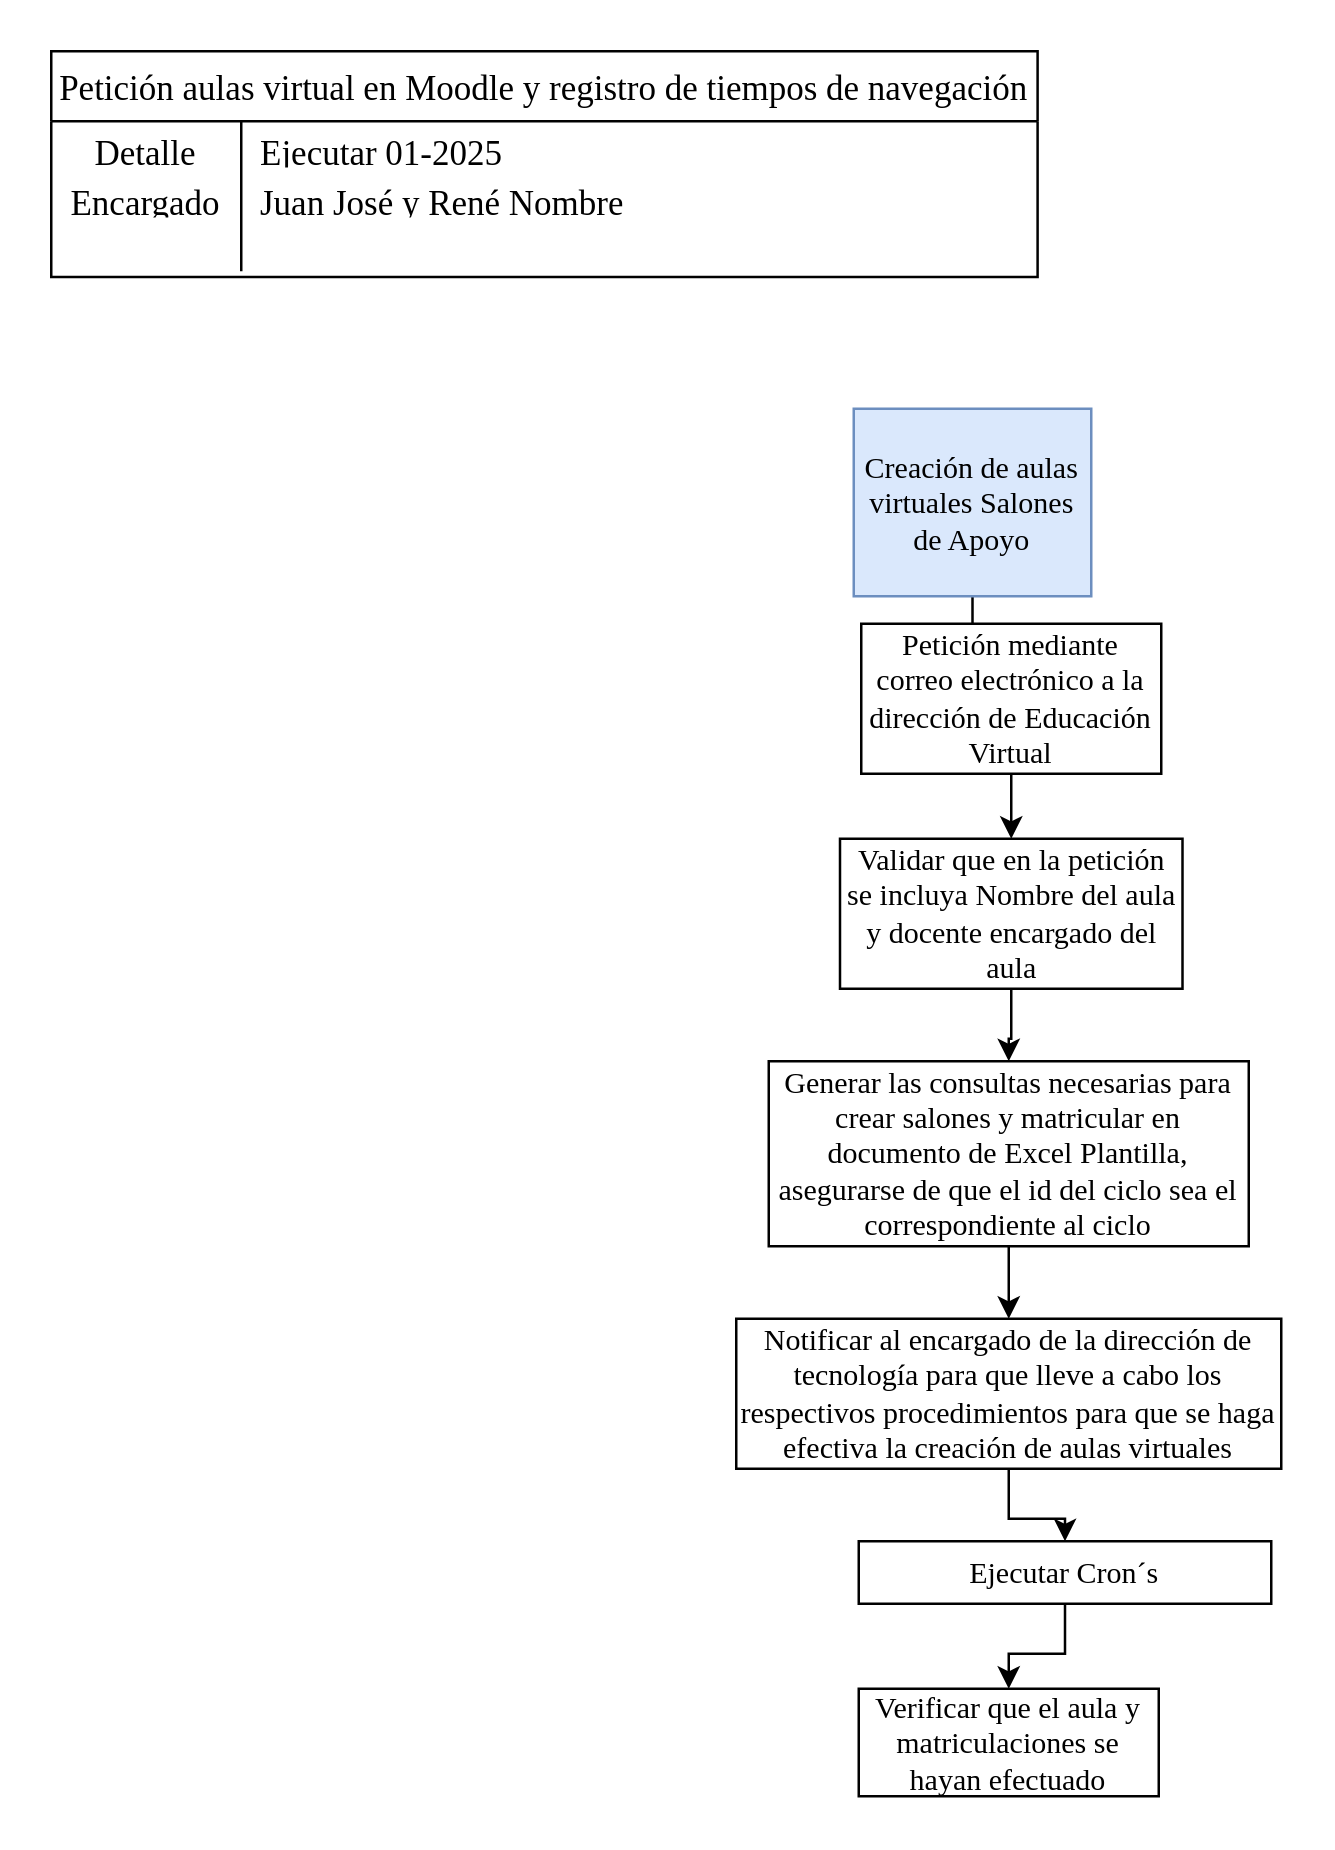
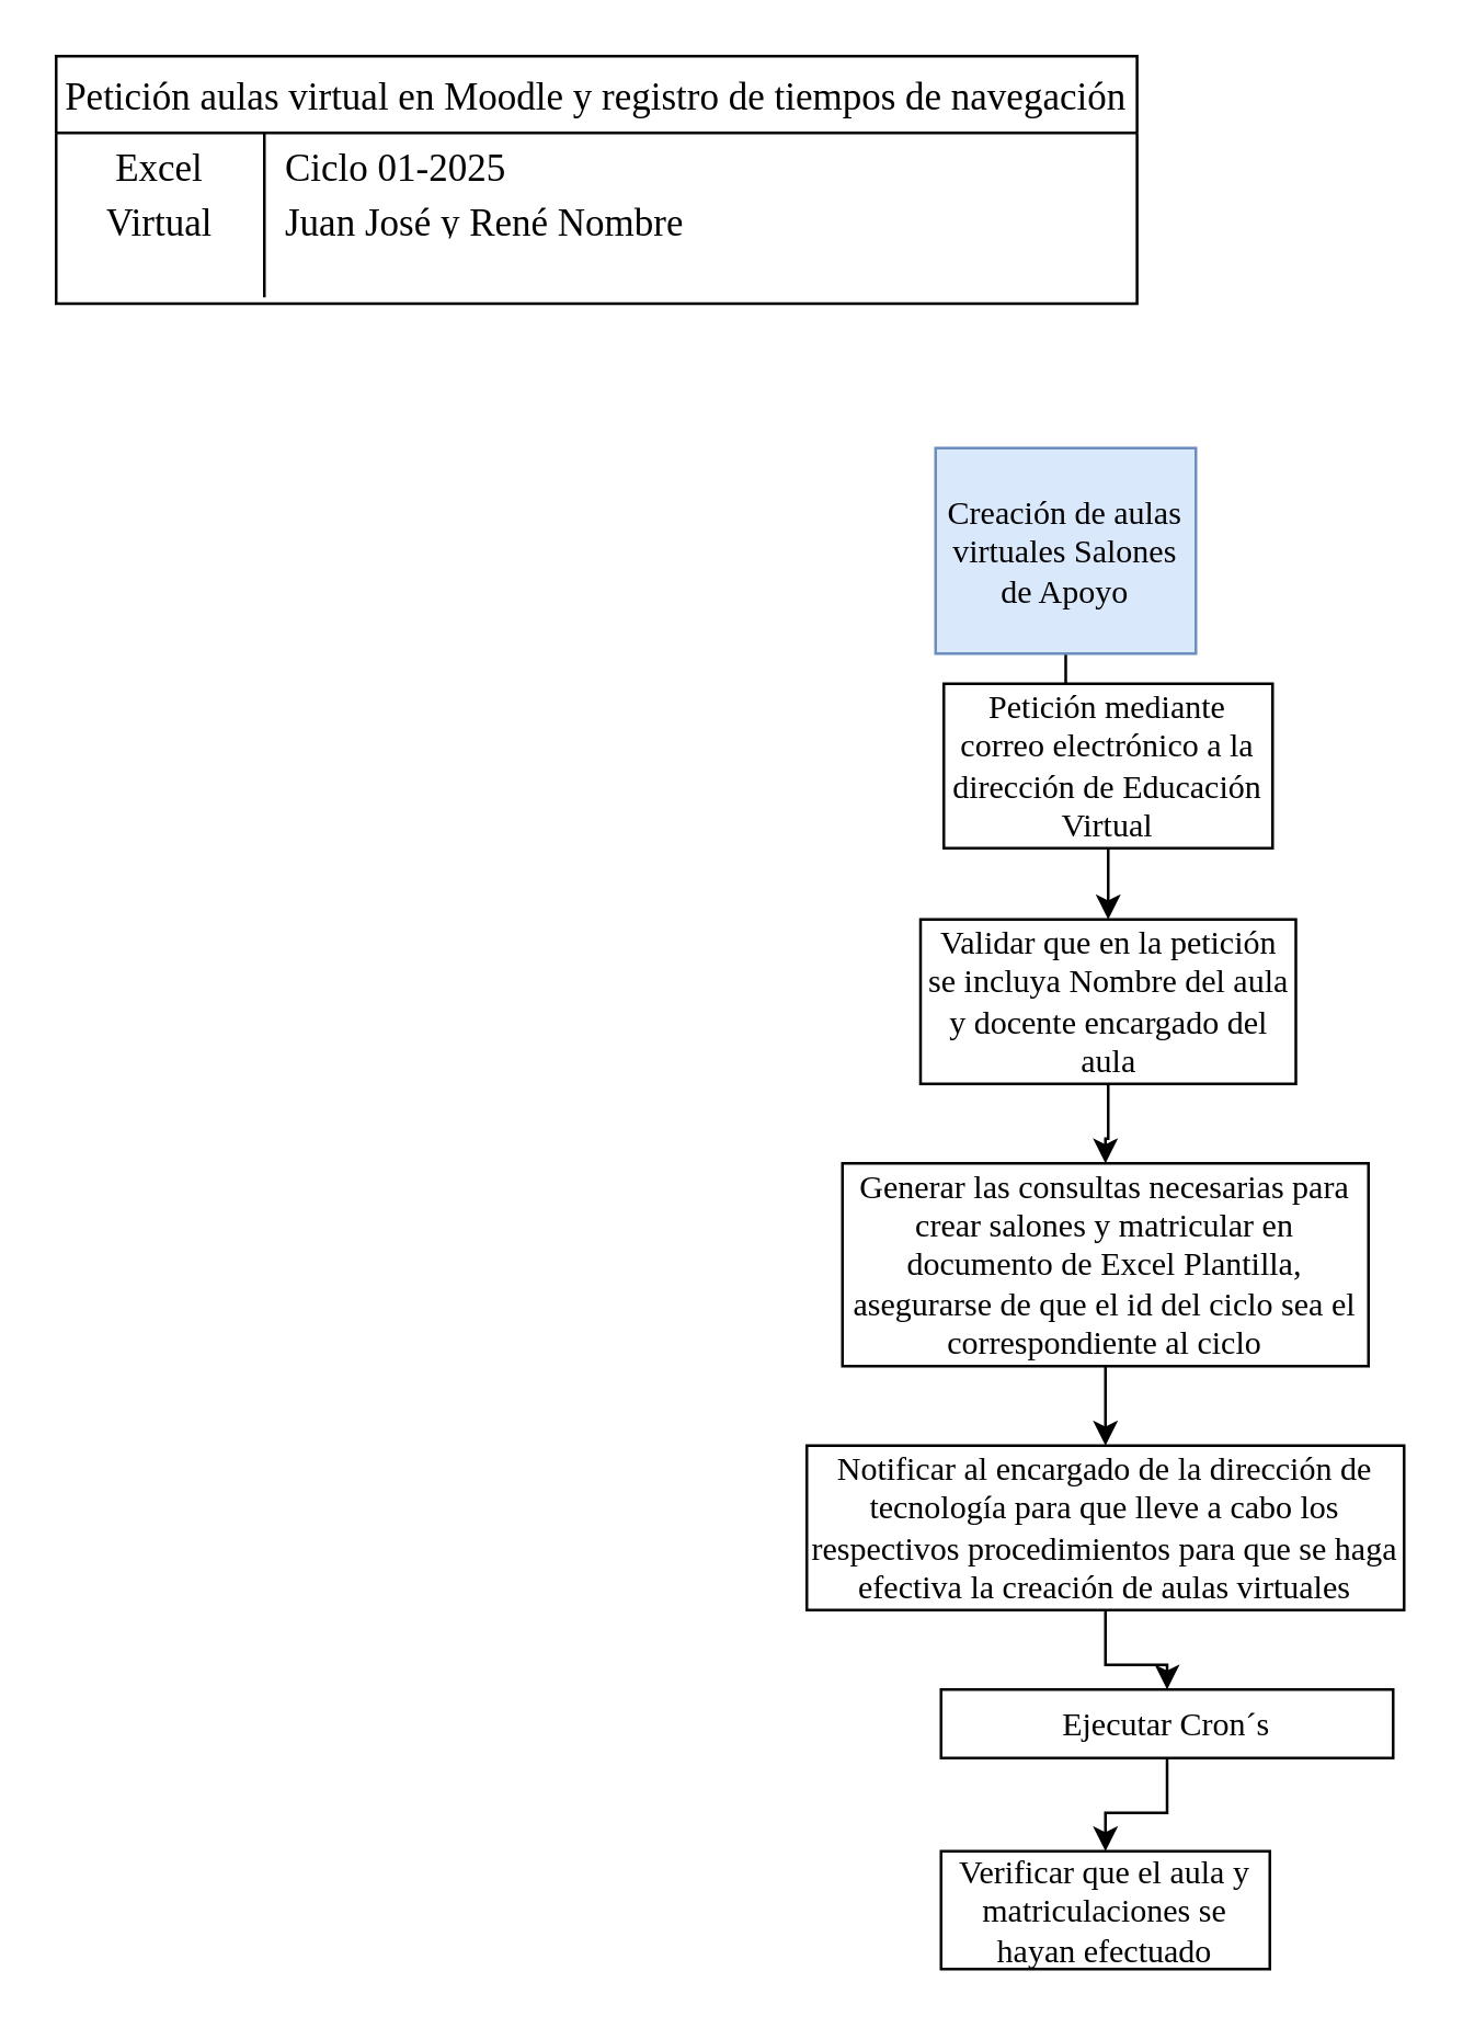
- <mxCell id="4" value="&lt;font style=&quot;font-size: 14px;&quot;&gt;Detalle&lt;/font&gt;&lt;div&gt;&lt;br&gt;&lt;/div&gt;" style="shape=partialRectangle;html=1;whiteSpace=wrap;connectable=0;fillColor=none;top=0;left=0;bottom=0;right=0;overflow=hidden;pointerEvents=1;strokeColor=inherit;fontSize=16;fontFamily=Times New Roman;" vertex="1" parent="3"><mxGeometry width="76" height="20" as="geometry"><mxRectangle width="76" height="20" as="alternateBounds" /></mxGeometry></mxCell>
+ <mxCell id="4" value="&lt;font style=&quot;font-size: 14px;&quot;&gt;Excel&lt;/font&gt;&lt;div&gt;&lt;br&gt;&lt;/div&gt;" style="shape=partialRectangle;html=1;whiteSpace=wrap;connectable=0;fillColor=none;top=0;left=0;bottom=0;right=0;overflow=hidden;pointerEvents=1;strokeColor=inherit;fontSize=16;fontFamily=Times New Roman;" vertex="1" parent="3"><mxGeometry width="76" height="20" as="geometry"><mxRectangle width="76" height="20" as="alternateBounds" /></mxGeometry></mxCell>
- <mxCell id="5" value="&lt;font style=&quot;font-size: 14px;&quot;&gt;Ejecutar 01-2025&lt;/font&gt;" style="shape=partialRectangle;html=1;whiteSpace=wrap;connectable=0;fillColor=none;top=0;left=0;bottom=0;right=0;align=left;spacingLeft=6;overflow=hidden;strokeColor=inherit;fontSize=16;fontFamily=Times New Roman;" vertex="1" parent="3"><mxGeometry x="76" width="319" height="20" as="geometry"><mxRectangle width="319" height="20" as="alternateBounds" /></mxGeometry></mxCell>
+ <mxCell id="5" value="&lt;font style=&quot;font-size: 14px;&quot;&gt;Ciclo 01-2025&lt;/font&gt;" style="shape=partialRectangle;html=1;whiteSpace=wrap;connectable=0;fillColor=none;top=0;left=0;bottom=0;right=0;align=left;spacingLeft=6;overflow=hidden;strokeColor=inherit;fontSize=16;fontFamily=Times New Roman;" vertex="1" parent="3"><mxGeometry x="76" width="319" height="20" as="geometry"><mxRectangle width="319" height="20" as="alternateBounds" /></mxGeometry></mxCell>
- <mxCell id="7" value="&lt;font style=&quot;font-size: 14px;&quot;&gt;Encargado&lt;/font&gt;" style="shape=partialRectangle;html=1;whiteSpace=wrap;connectable=0;fillColor=none;top=0;left=0;bottom=0;right=0;overflow=hidden;strokeColor=inherit;fontSize=16;fontFamily=Times New Roman;" vertex="1" parent="6"><mxGeometry width="76" height="20" as="geometry"><mxRectangle width="76" height="20" as="alternateBounds" /></mxGeometry></mxCell>
+ <mxCell id="7" value="&lt;font style=&quot;font-size: 14px;&quot;&gt;Virtual&lt;/font&gt;" style="shape=partialRectangle;html=1;whiteSpace=wrap;connectable=0;fillColor=none;top=0;left=0;bottom=0;right=0;overflow=hidden;strokeColor=inherit;fontSize=16;fontFamily=Times New Roman;" vertex="1" parent="6"><mxGeometry width="76" height="20" as="geometry"><mxRectangle width="76" height="20" as="alternateBounds" /></mxGeometry></mxCell>
